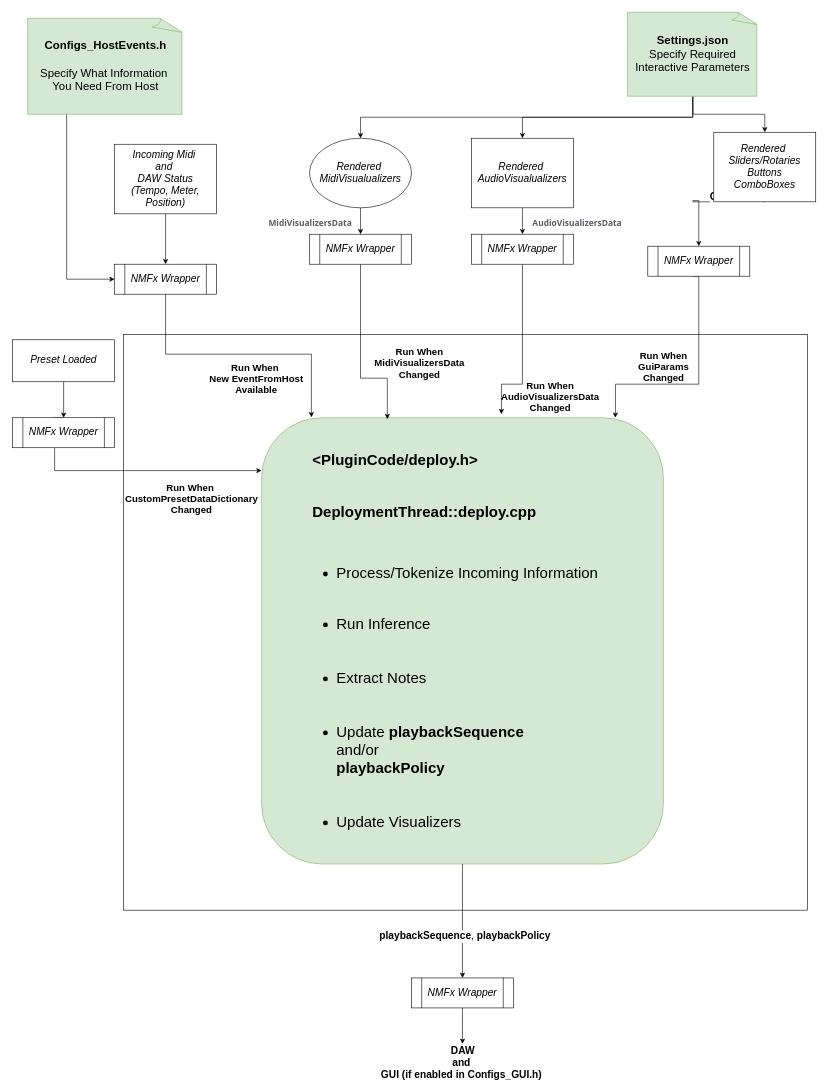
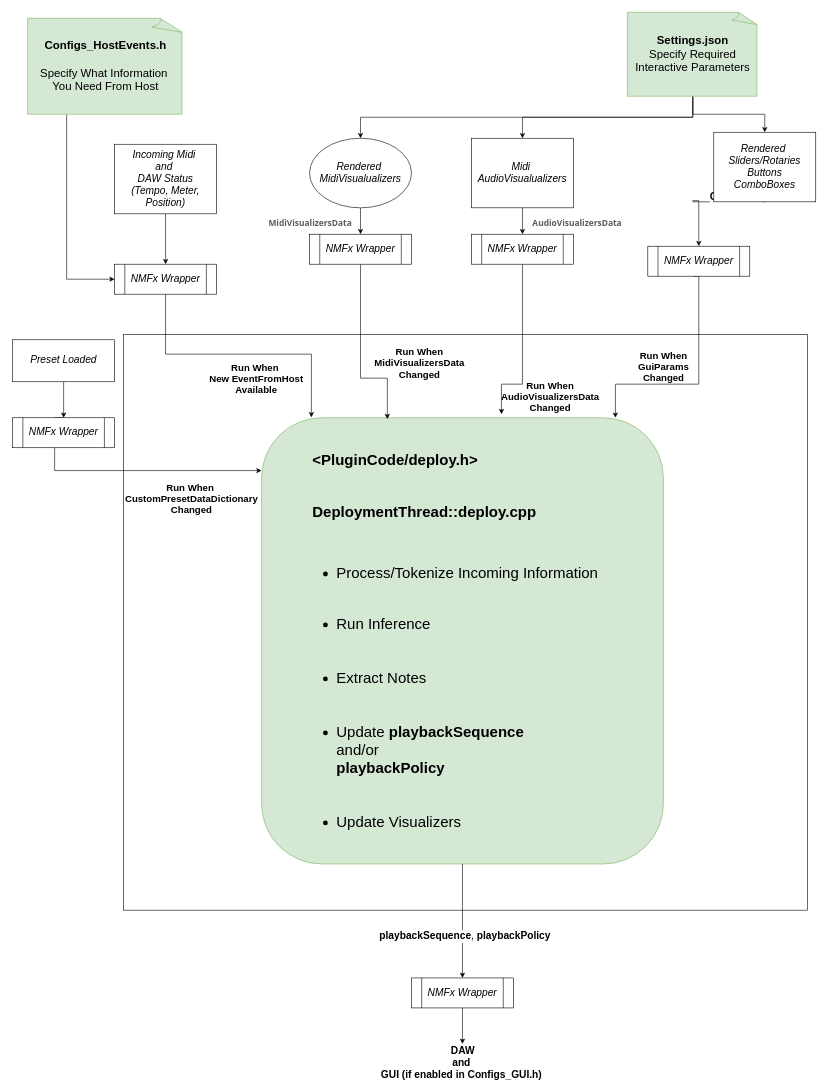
- <mxCell id="37" value="Rendered&amp;nbsp;&lt;br&gt;AudioVisualualizers" style="rounded=0;whiteSpace=wrap;html=1;fontSize=17;fontStyle=2" parent="1" vertex="1"><mxGeometry x="785" y="230" width="170" height="116" as="geometry" /></mxCell>
+ <mxCell id="37" value="Midi&amp;nbsp;&lt;br&gt;AudioVisualualizers" style="rounded=0;whiteSpace=wrap;html=1;fontSize=17;fontStyle=2" parent="1" vertex="1"><mxGeometry x="785" y="230" width="170" height="116" as="geometry" /></mxCell>
